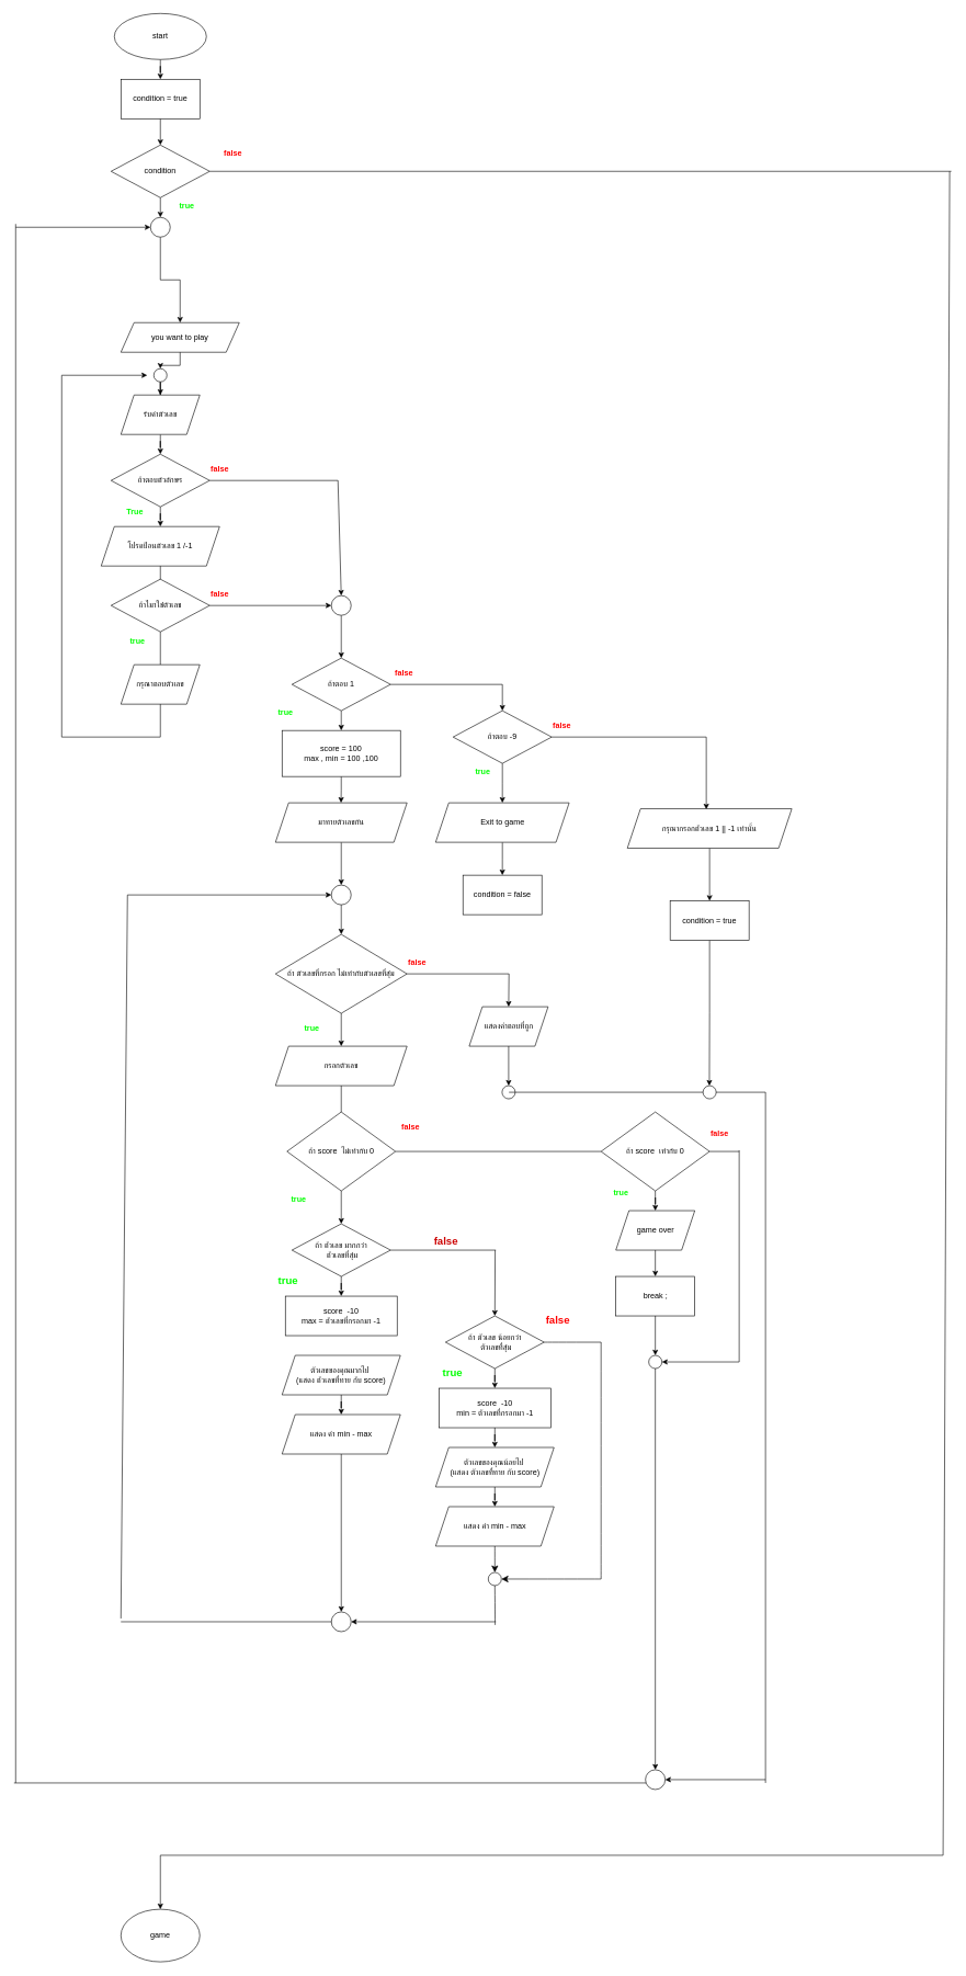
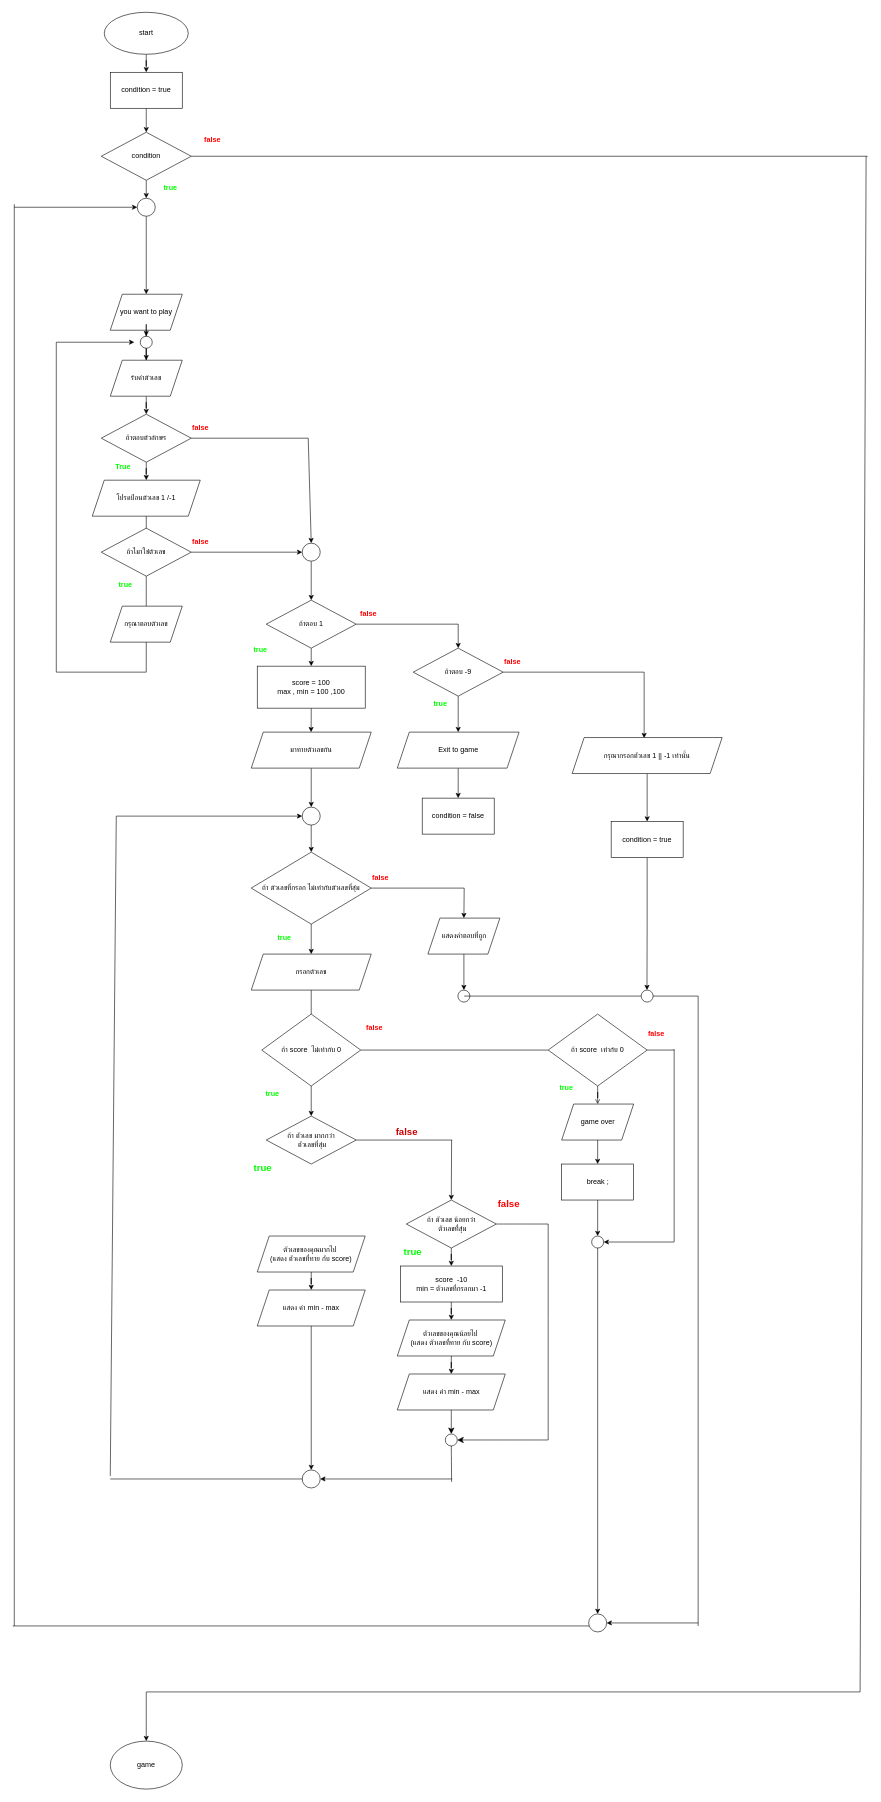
- <mxCell id="10" value="you want to play" style="shape=parallelogram;perimeter=parallelogramPerimeter;whiteSpace=wrap;html=1;fixedSize=1;" parent="1" vertex="1"><mxGeometry x="183" y="490" width="180" height="45" as="geometry" /></mxCell>
+ <mxCell id="10" value="you want to play" style="shape=parallelogram;perimeter=parallelogramPerimeter;whiteSpace=wrap;html=1;fixedSize=1;" parent="1" vertex="1"><mxGeometry x="183" y="490" width="120" height="60" as="geometry" /></mxCell>
- <mxCell id="83" value="" style="edgeStyle=orthogonalEdgeStyle;rounded=0;orthogonalLoop=1;jettySize=auto;html=1;" parent="1" source="84" target="86" edge="1"><mxGeometry relative="1" as="geometry" /></mxCell>
+ <mxCell id="83" value="" style="edgeStyle=orthogonalEdgeStyle;rounded=0;orthogonalLoop=1;jettySize=auto;html=1;endArrow=open;" parent="1" source="84" target="86" edge="1"><mxGeometry relative="1" as="geometry" /></mxCell>
- <mxCell id="55" value="" style="edgeStyle=orthogonalEdgeStyle;rounded=0;orthogonalLoop=1;jettySize=auto;html=1;" parent="1" source="56" target="57" edge="1"><mxGeometry relative="1" as="geometry" /></mxCell>
- <mxCell id="57" value="score&amp;nbsp; -10&lt;div&gt;max = ตัวเลขที่กรอกมา -1&lt;/div&gt;" style="whiteSpace=wrap;html=1;" parent="1" vertex="1"><mxGeometry x="433" y="1970" width="170" height="60" as="geometry" /></mxCell>
